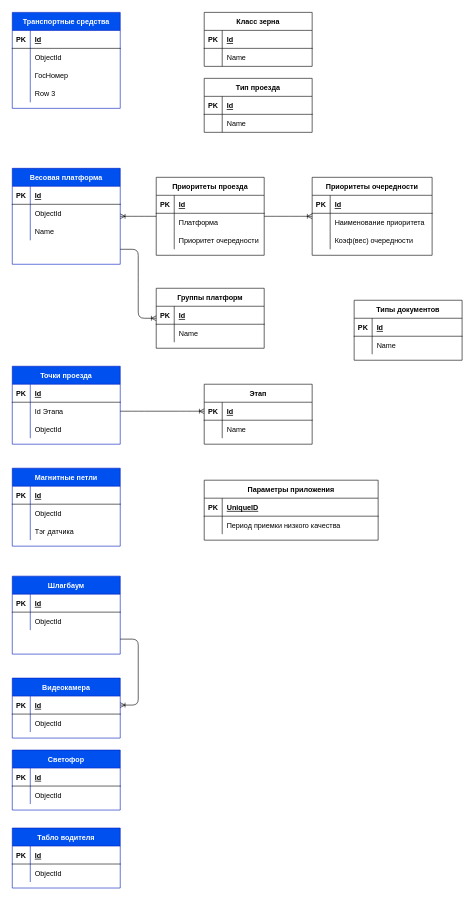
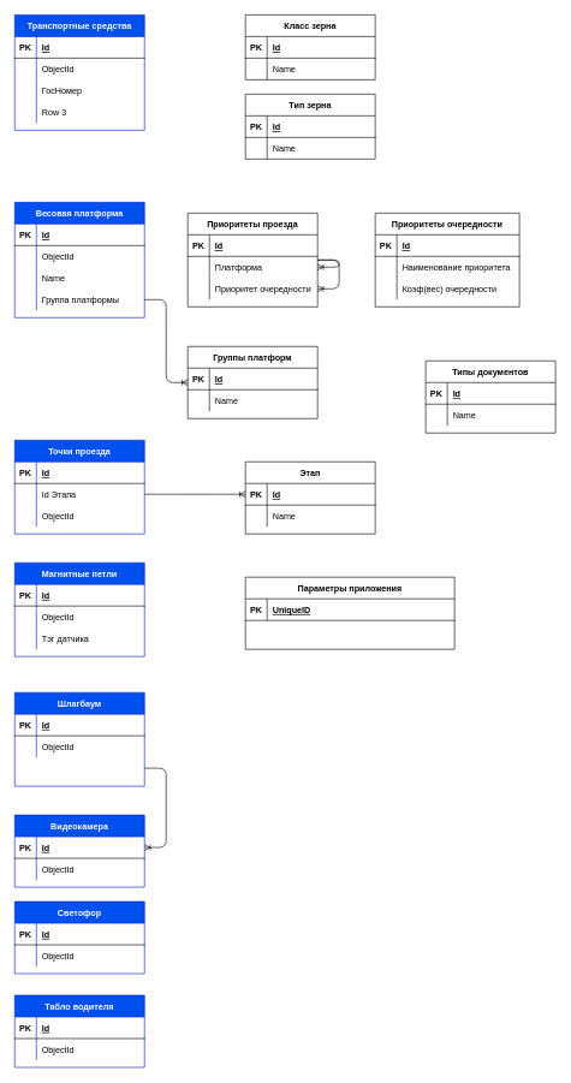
- <mxCell id="35" value="Тип проезда" style="shape=table;startSize=30;container=1;collapsible=1;childLayout=tableLayout;fixedRows=1;rowLines=0;fontStyle=1;align=center;resizeLast=1;" vertex="1" parent="1"><mxGeometry x="340" y="130" width="180" height="90" as="geometry" /></mxCell>
+ <mxCell id="35" value="Тип зерна" style="shape=table;startSize=30;container=1;collapsible=1;childLayout=tableLayout;fixedRows=1;rowLines=0;fontStyle=1;align=center;resizeLast=1;" vertex="1" parent="1"><mxGeometry x="340" y="130" width="180" height="90" as="geometry" /></mxCell>
- <mxCell id="77" value="" style="edgeStyle=entityRelationEdgeStyle;fontSize=12;html=1;endArrow=ERoneToMany;" edge="1" parent="1" source="66" target="2"><mxGeometry width="100" height="100" relative="1" as="geometry"><mxPoint x="300" y="660" as="sourcePoint" /><mxPoint x="400" y="560" as="targetPoint" /></mxGeometry></mxCell>
+ <mxCell id="77" value="" style="edgeStyle=entityRelationEdgeStyle;fontSize=12;html=1;endArrow=ERoneToMany;" edge="1" parent="1" source="66" target="75"><mxGeometry width="100" height="100" relative="1" as="geometry"><mxPoint x="300" y="660" as="sourcePoint" /><mxPoint x="400" y="560" as="targetPoint" /></mxGeometry></mxCell>
- <mxCell id="78" value="" style="edgeStyle=entityRelationEdgeStyle;fontSize=12;html=1;endArrow=ERoneToMany;" edge="1" parent="1" source="66" target="42"><mxGeometry width="100" height="100" relative="1" as="geometry"><mxPoint x="310" y="420" as="sourcePoint" /><mxPoint x="410" y="320" as="targetPoint" /></mxGeometry></mxCell>
+ <mxCell id="78" value="" style="edgeStyle=entityRelationEdgeStyle;fontSize=12;html=1;endArrow=ERoneToMany;" edge="1" parent="1" source="66" target="72"><mxGeometry width="100" height="100" relative="1" as="geometry"><mxPoint x="310" y="420" as="sourcePoint" /><mxPoint x="410" y="320" as="targetPoint" /></mxGeometry></mxCell>
+ <mxCell id="14" value="Группа платформы" style="shape=partialRectangle;connectable=0;fillColor=none;top=0;left=0;bottom=0;right=0;align=left;spacingLeft=6;overflow=hidden;" vertex="1" parent="12"><mxGeometry x="30" width="150" height="30" as="geometry" /></mxCell>
- <mxCell id="58" value="Период приемки низкого качества" style="shape=partialRectangle;connectable=0;fillColor=none;top=0;left=0;bottom=0;right=0;align=left;spacingLeft=6;overflow=hidden;" vertex="1" parent="56"><mxGeometry x="30" width="260" height="30" as="geometry" /></mxCell>
